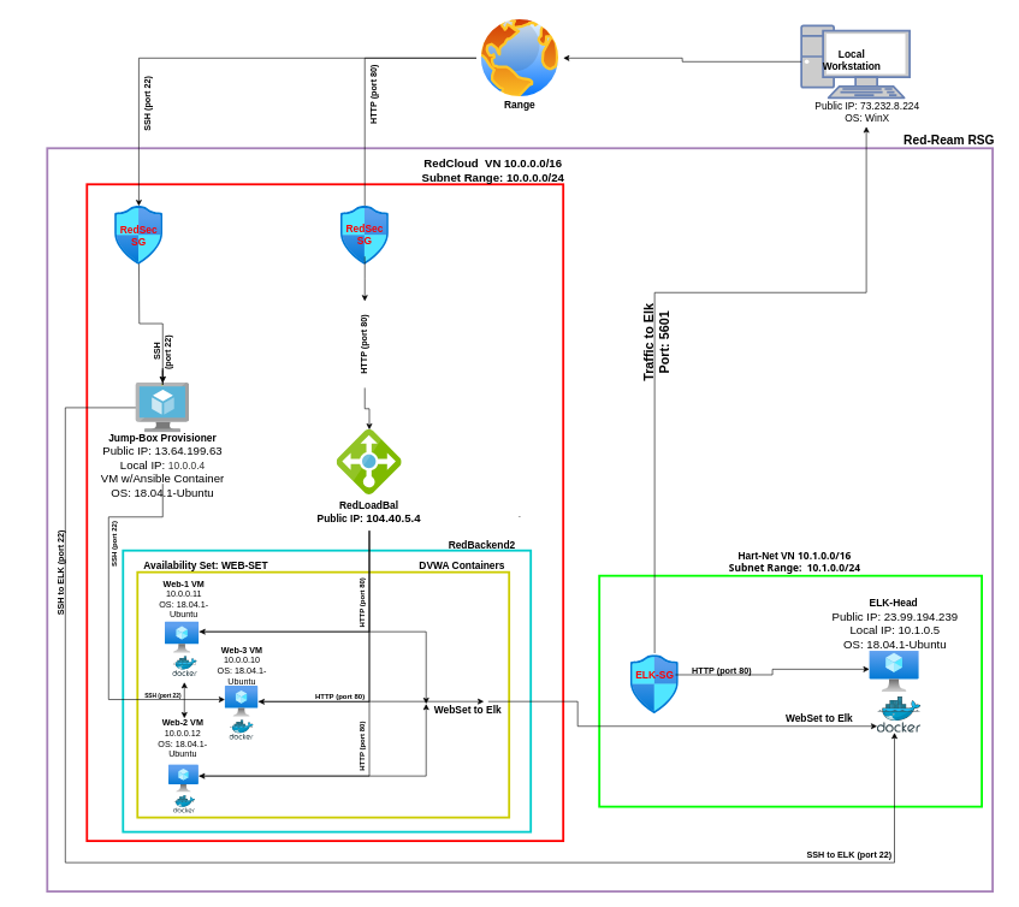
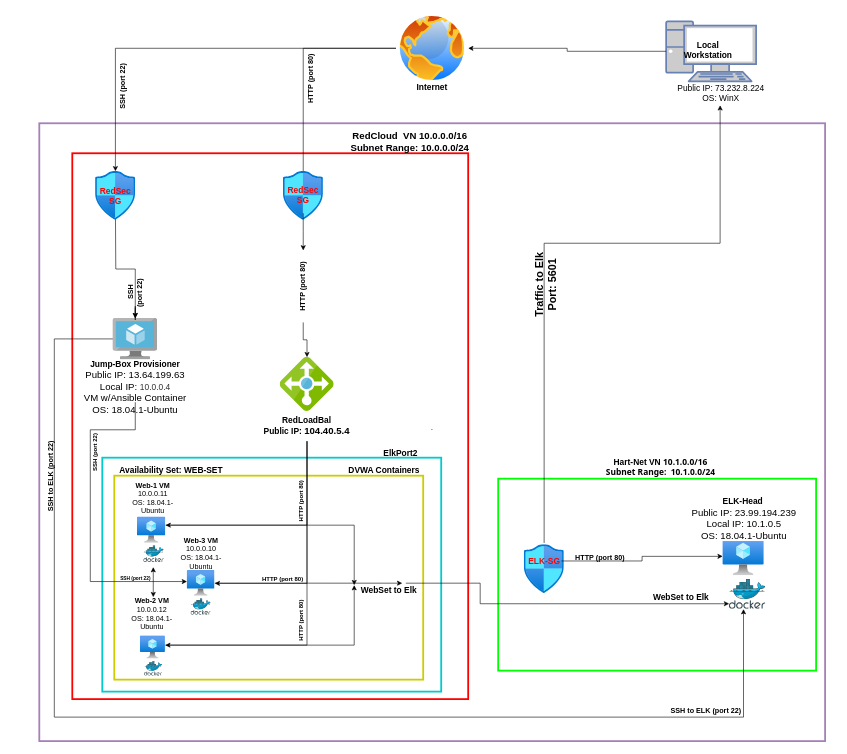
- <mxCell id="13" value="Range" style="text;html=1;strokeColor=none;fillColor=none;align=center;verticalAlign=middle;whiteSpace=wrap;rounded=0;fontStyle=1;fontSize=14;" parent="1" vertex="1"><mxGeometry x="665" y="135" width="110" height="20" as="geometry" /></mxCell>
+ <mxCell id="13" value="Internet" style="text;html=1;strokeColor=none;fillColor=none;align=center;verticalAlign=middle;whiteSpace=wrap;rounded=0;fontStyle=1;fontSize=14;" parent="1" vertex="1"><mxGeometry x="665" y="135" width="110" height="20" as="geometry" /></mxCell>
- <mxCell id="8" value="Red-Ream RSG" style="text;html=1;strokeColor=none;fillColor=none;align=center;verticalAlign=middle;whiteSpace=wrap;rounded=0;fontSize=17;fontStyle=1" parent="1" vertex="1"><mxGeometry x="1240" y="185" width="150" height="20" as="geometry" /></mxCell>
- <mxCell id="22" value="&lt;b style=&quot;font-size: 14px&quot;&gt;RedBackend2&lt;/b&gt;" style="text;html=1;strokeColor=none;fillColor=none;align=center;verticalAlign=middle;whiteSpace=wrap;rounded=0;fontSize=14;" parent="1" vertex="1"><mxGeometry x="600" y="735" width="135" height="40" as="geometry" /></mxCell>
+ <mxCell id="22" value="&lt;b style=&quot;font-size: 14px&quot;&gt;ElkPort2&lt;/b&gt;" style="text;html=1;strokeColor=none;fillColor=none;align=center;verticalAlign=middle;whiteSpace=wrap;rounded=0;fontSize=14;" parent="1" vertex="1"><mxGeometry x="600" y="735" width="135" height="40" as="geometry" /></mxCell>
